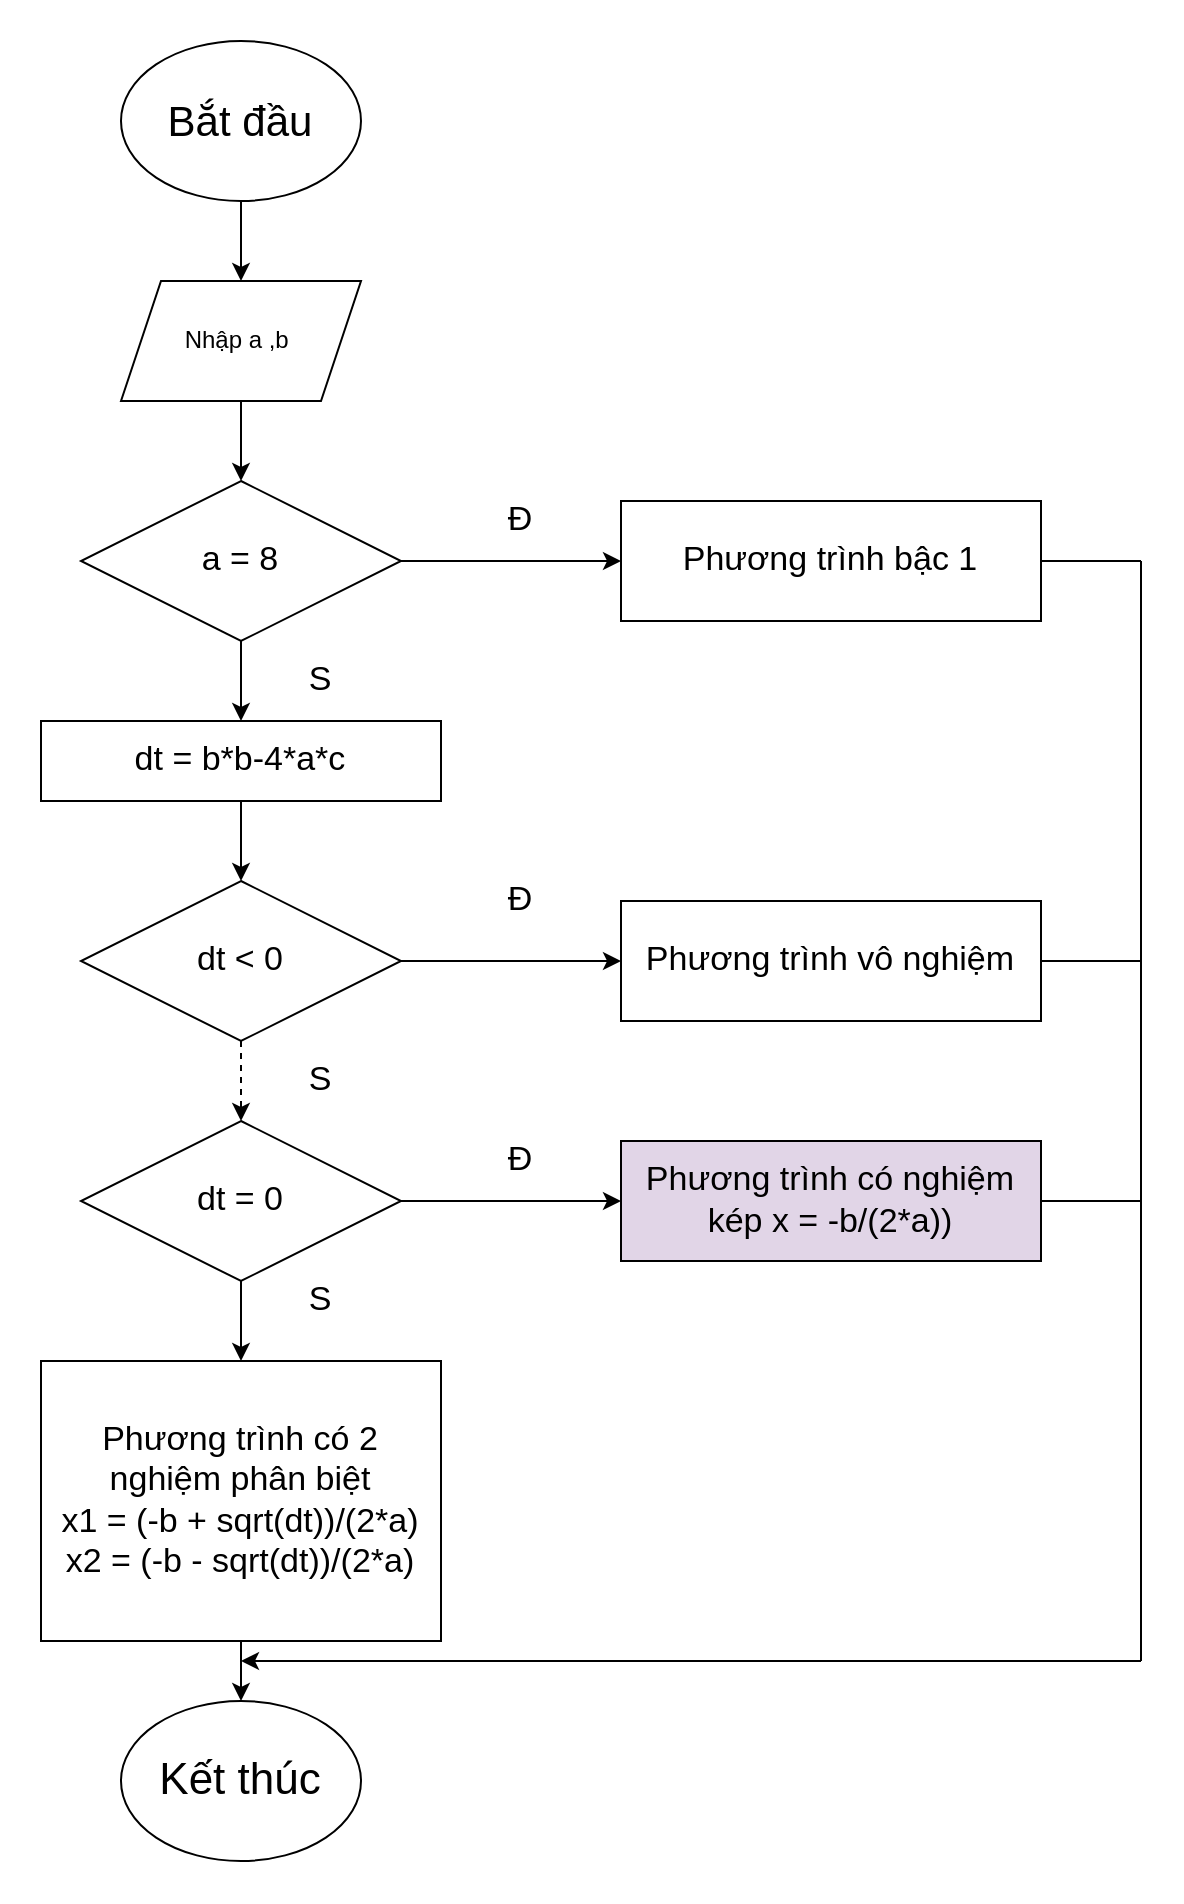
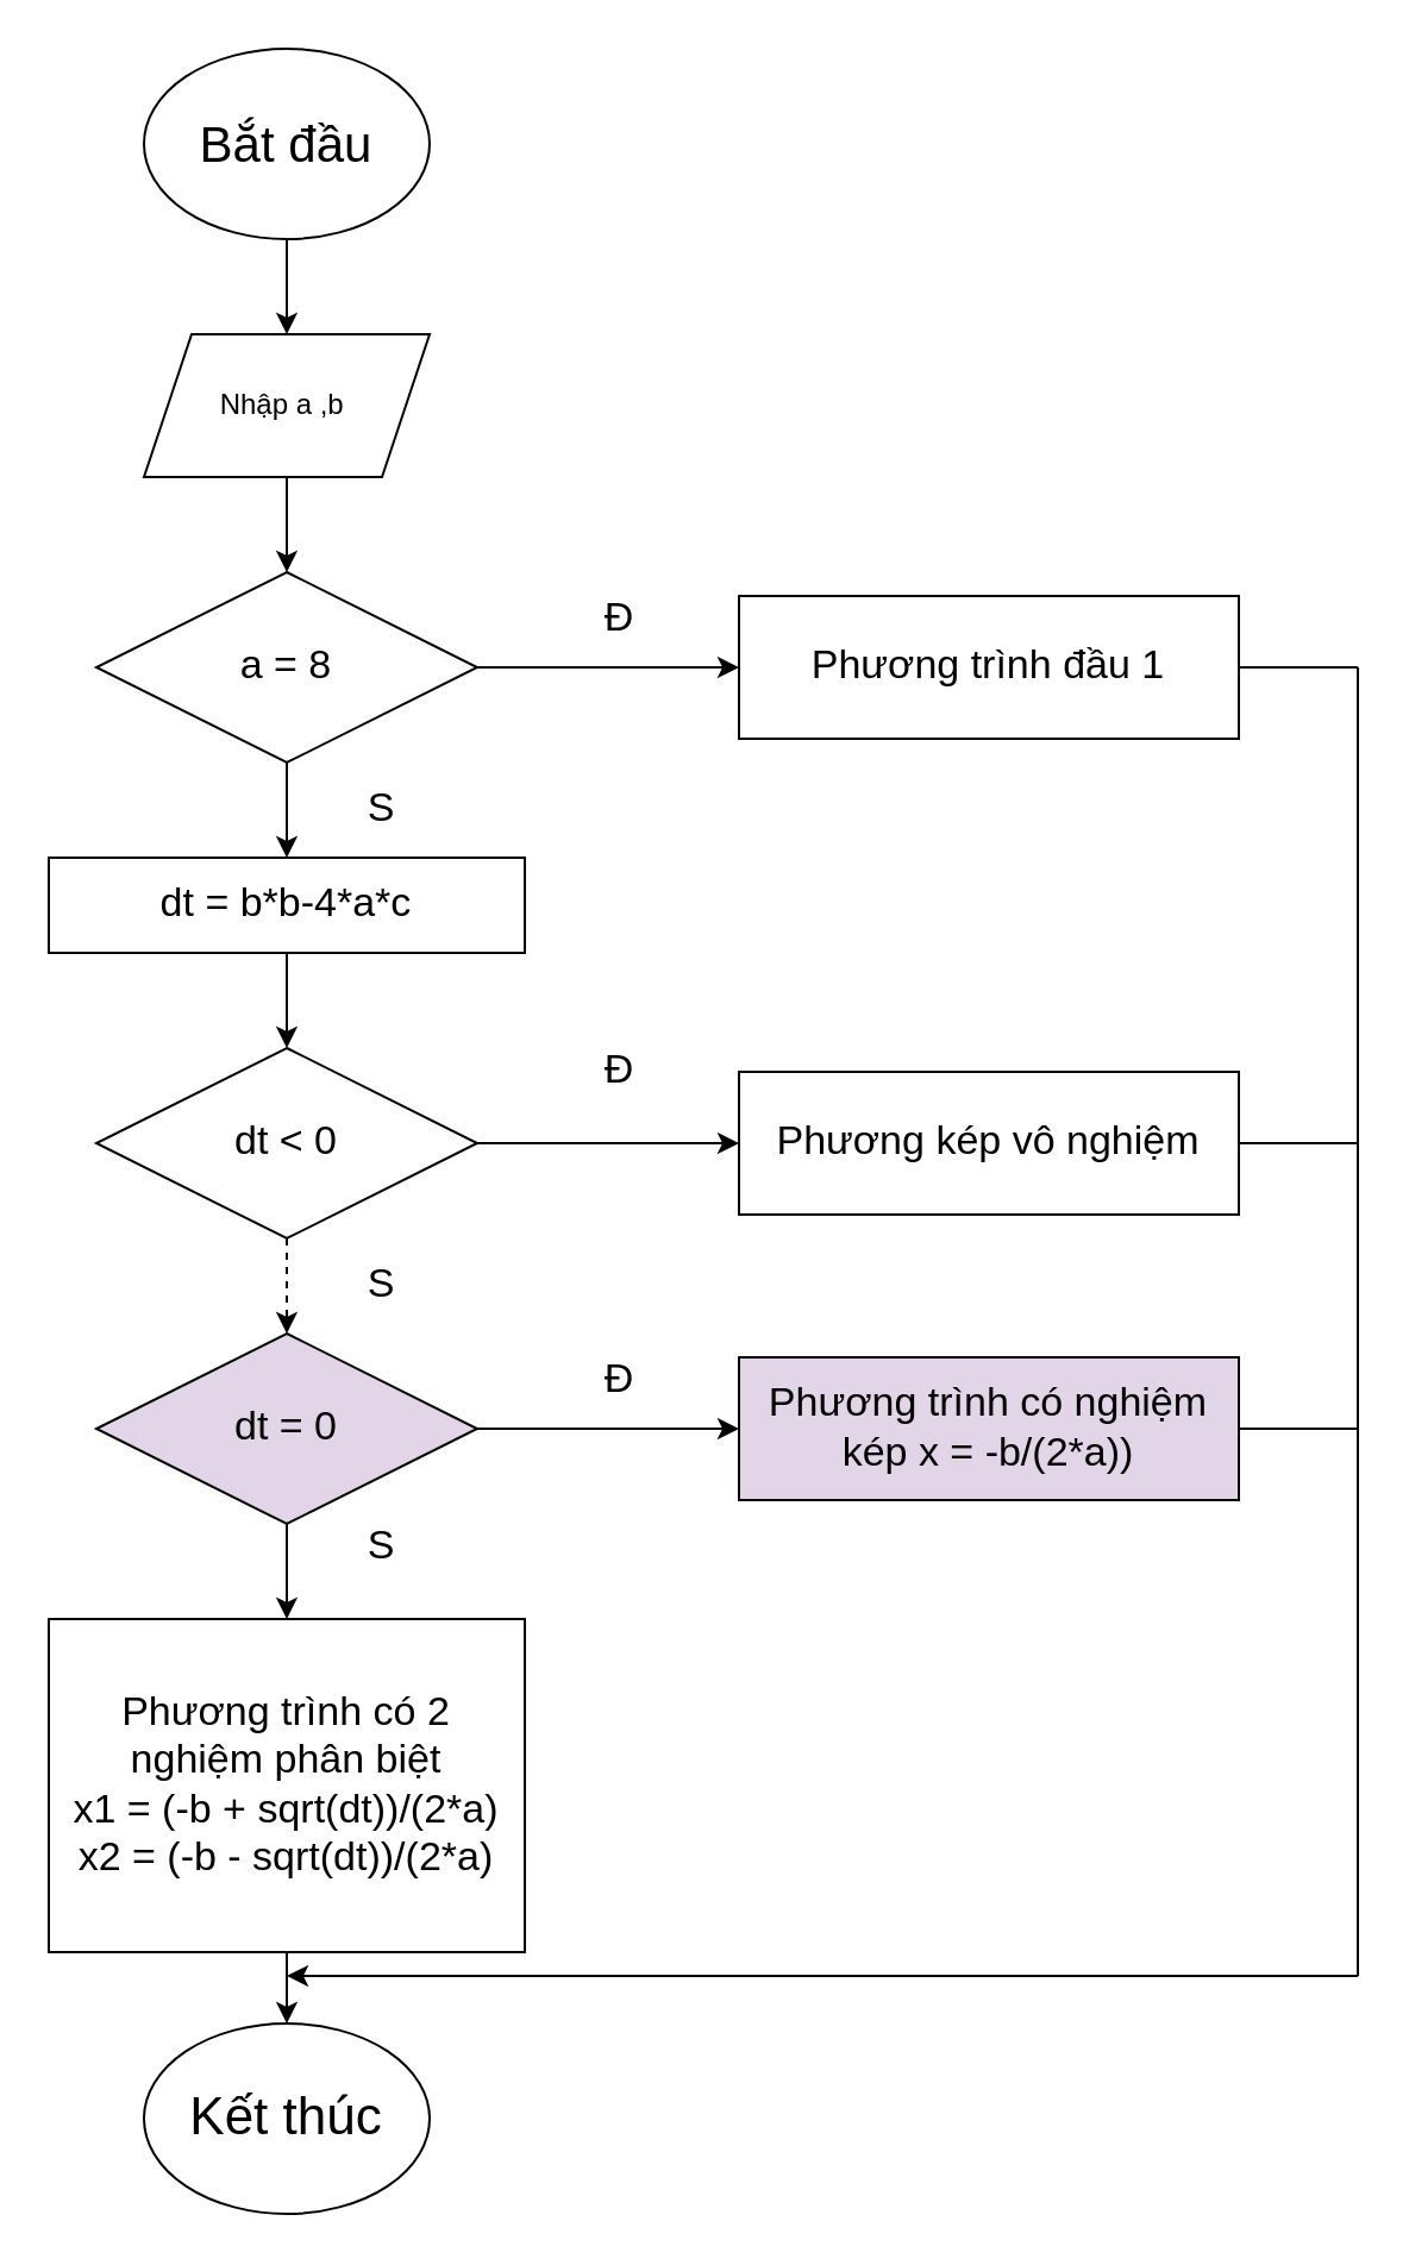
- <mxCell id="17" value="Phương trình bậc 1" style="rounded=0;whiteSpace=wrap;html=1;fontSize=17;" parent="1" vertex="1"><mxGeometry x="310" y="250" width="210" height="60" as="geometry" /></mxCell>
+ <mxCell id="17" value="Phương trình đầu 1" style="rounded=0;whiteSpace=wrap;html=1;fontSize=17;" parent="1" vertex="1"><mxGeometry x="310" y="250" width="210" height="60" as="geometry" /></mxCell>
- <mxCell id="21" value="Phương trình vô nghiệm" style="rounded=0;whiteSpace=wrap;html=1;fontSize=17;" parent="1" vertex="1"><mxGeometry x="310" y="450" width="210" height="60" as="geometry" /></mxCell>
+ <mxCell id="21" value="Phương kép vô nghiệm" style="rounded=0;whiteSpace=wrap;html=1;fontSize=17;" parent="1" vertex="1"><mxGeometry x="310" y="450" width="210" height="60" as="geometry" /></mxCell>
- <mxCell id="16" value="dt = 0" style="rhombus;whiteSpace=wrap;html=1;fontSize=17;" parent="1" vertex="1"><mxGeometry x="40" y="560" width="160" height="80" as="geometry" /></mxCell>
+ <mxCell id="16" value="dt = 0" style="rhombus;whiteSpace=wrap;html=1;fontSize=17;fillColor=#e1d5e7;" parent="1" vertex="1"><mxGeometry x="40" y="560" width="160" height="80" as="geometry" /></mxCell>
